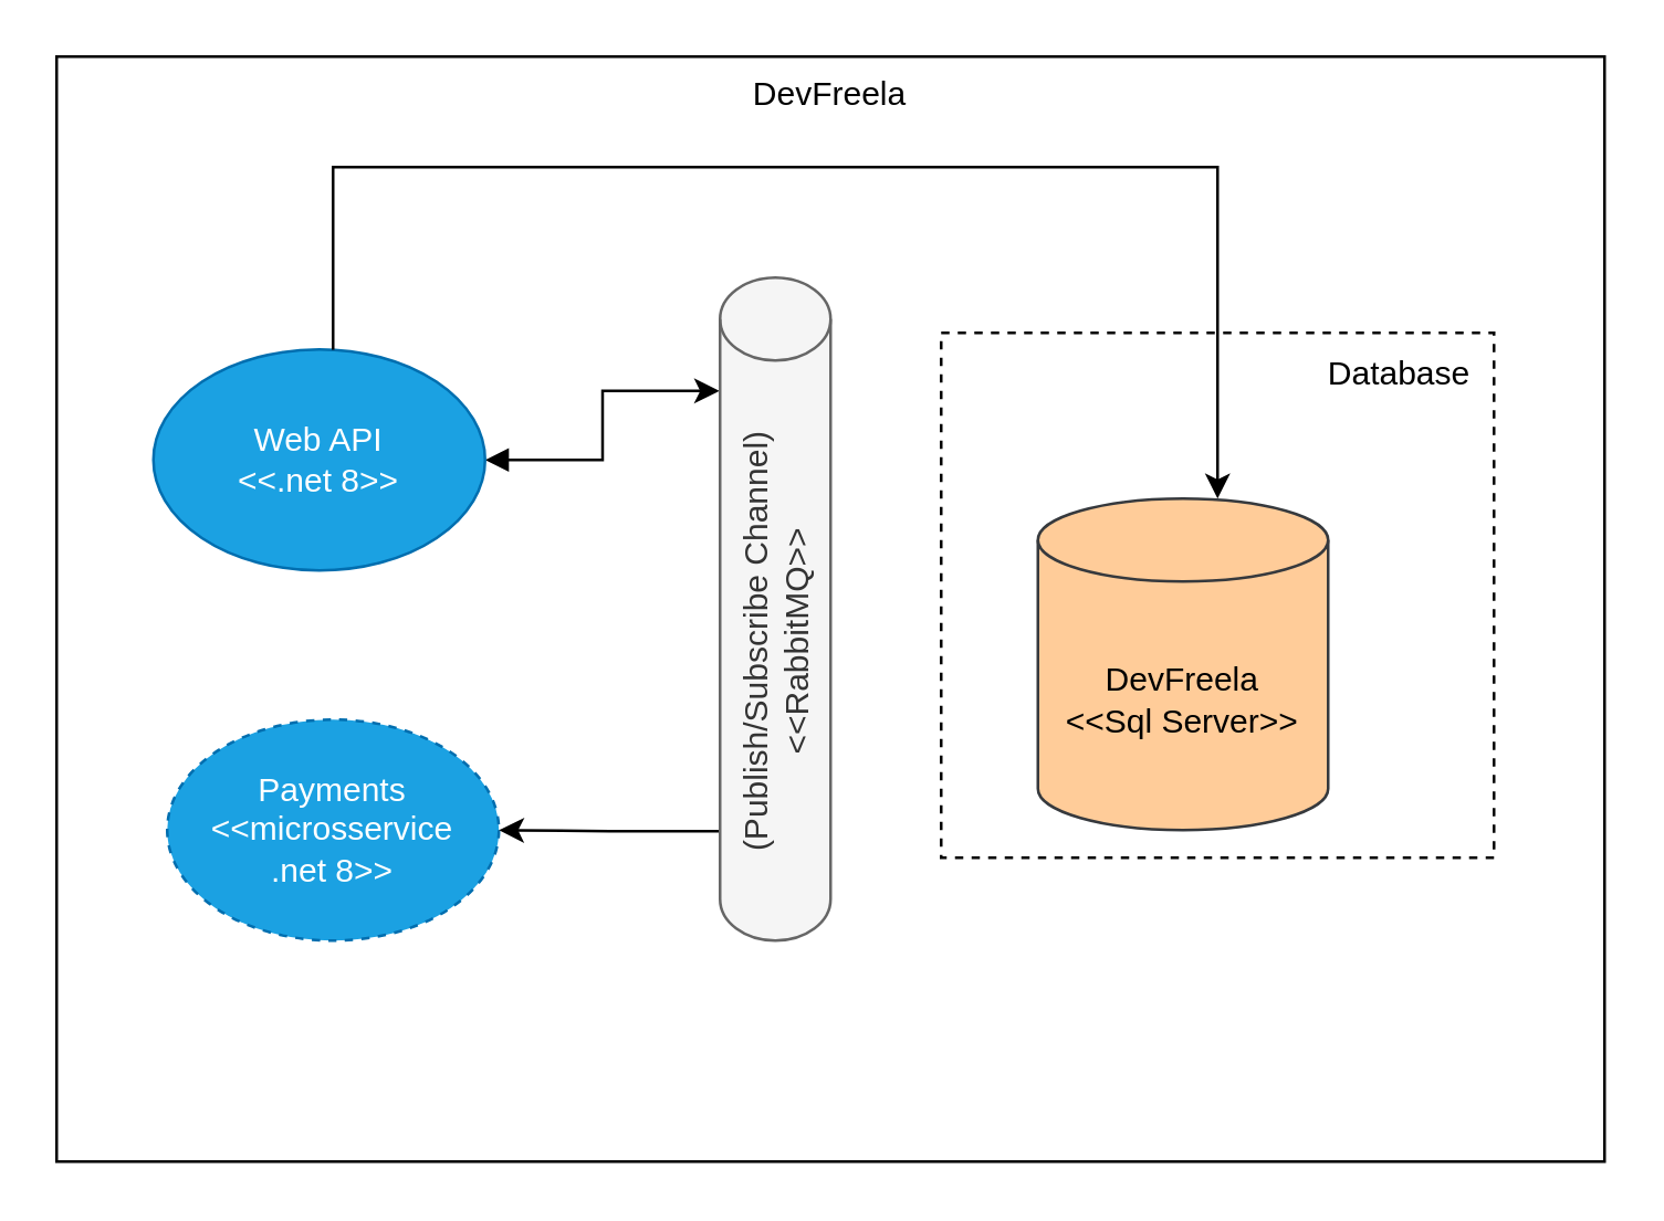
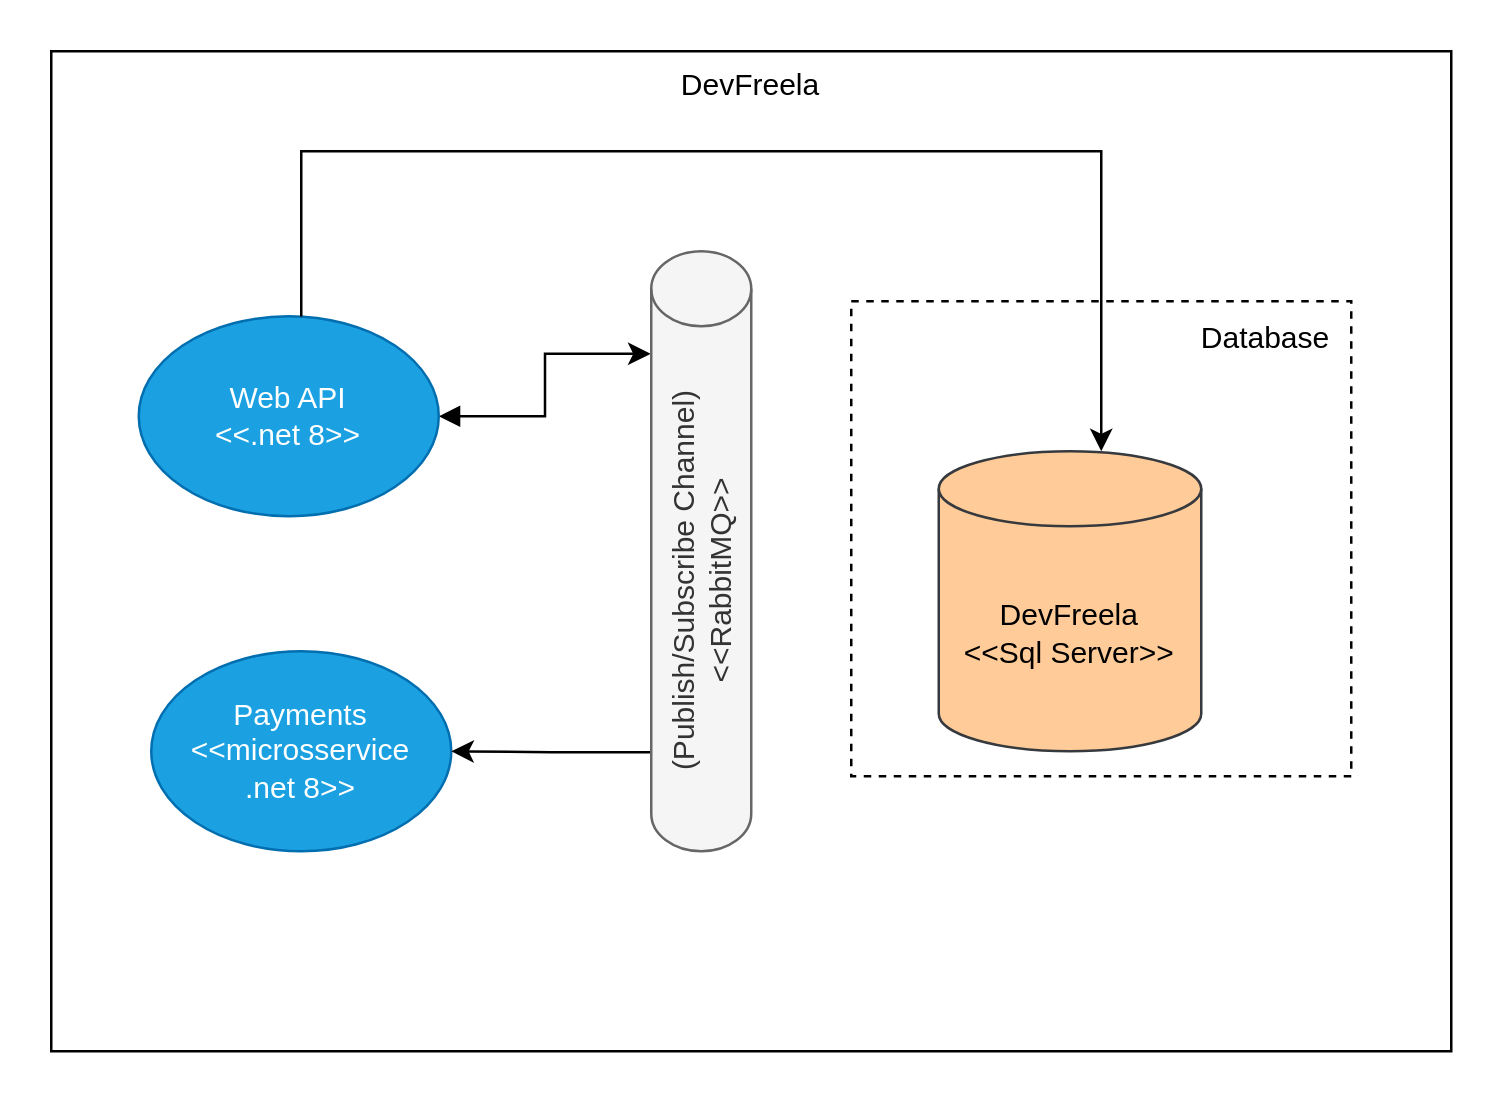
- <mxCell id="5" value="Payments&lt;div&gt;&amp;lt;&amp;lt;microsservice&lt;/div&gt;&lt;div&gt;.net 8&amp;gt;&amp;gt;&lt;/div&gt;" style="ellipse;whiteSpace=wrap;html=1;labelBackgroundColor=none;fillColor=#1ba1e2;fontColor=#ffffff;strokeColor=#006EAF;rounded=0;dashed=1;" parent="1" vertex="1"><mxGeometry x="60" y="260" width="120" height="80" as="geometry" /></mxCell>
+ <mxCell id="5" value="Payments&lt;div&gt;&amp;lt;&amp;lt;microsservice&lt;/div&gt;&lt;div&gt;.net 8&amp;gt;&amp;gt;&lt;/div&gt;" style="ellipse;whiteSpace=wrap;html=1;labelBackgroundColor=none;fillColor=#1ba1e2;fontColor=#ffffff;strokeColor=#006EAF;rounded=0;" parent="1" vertex="1"><mxGeometry x="60" y="260" width="120" height="80" as="geometry" /></mxCell>
